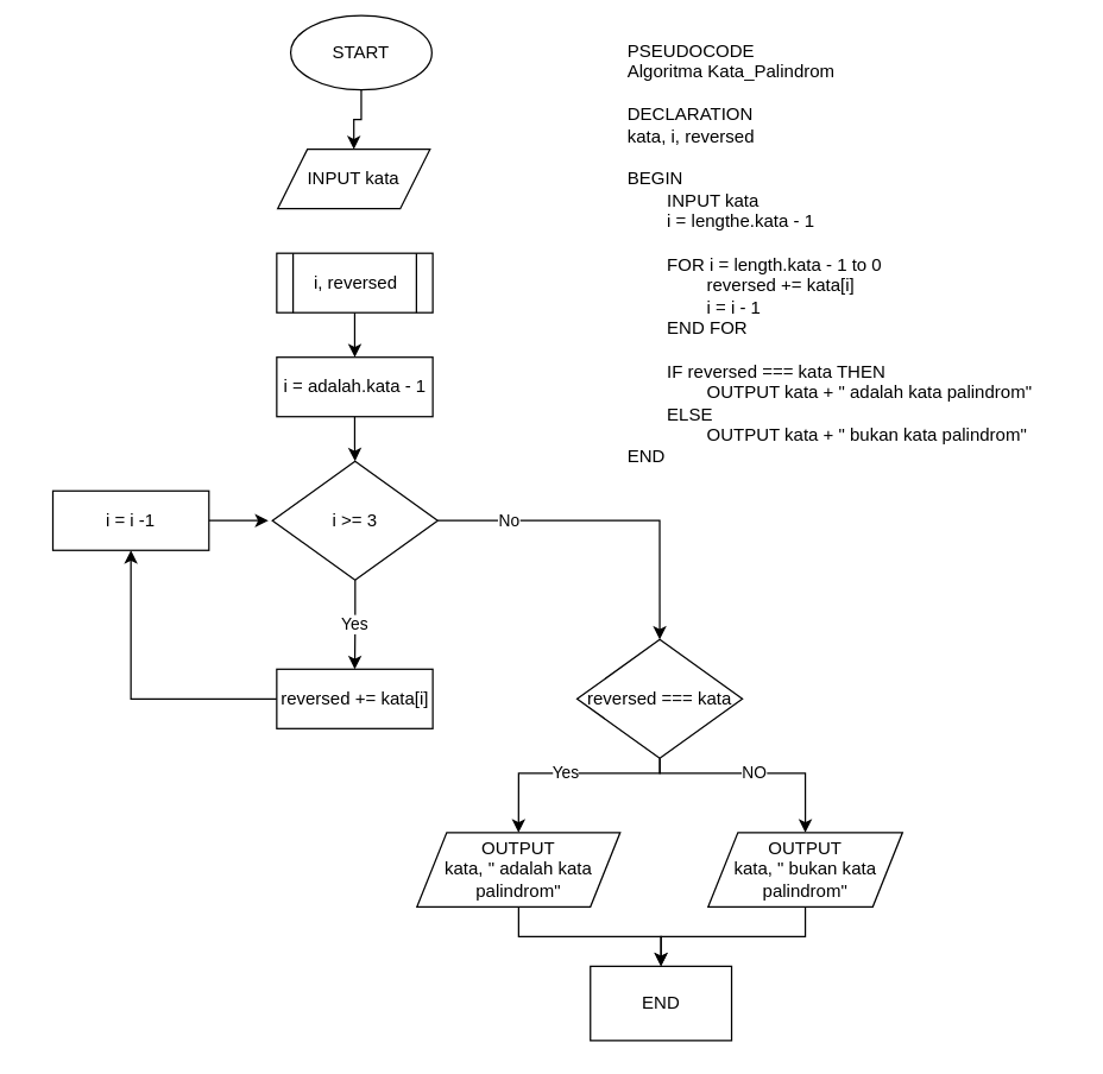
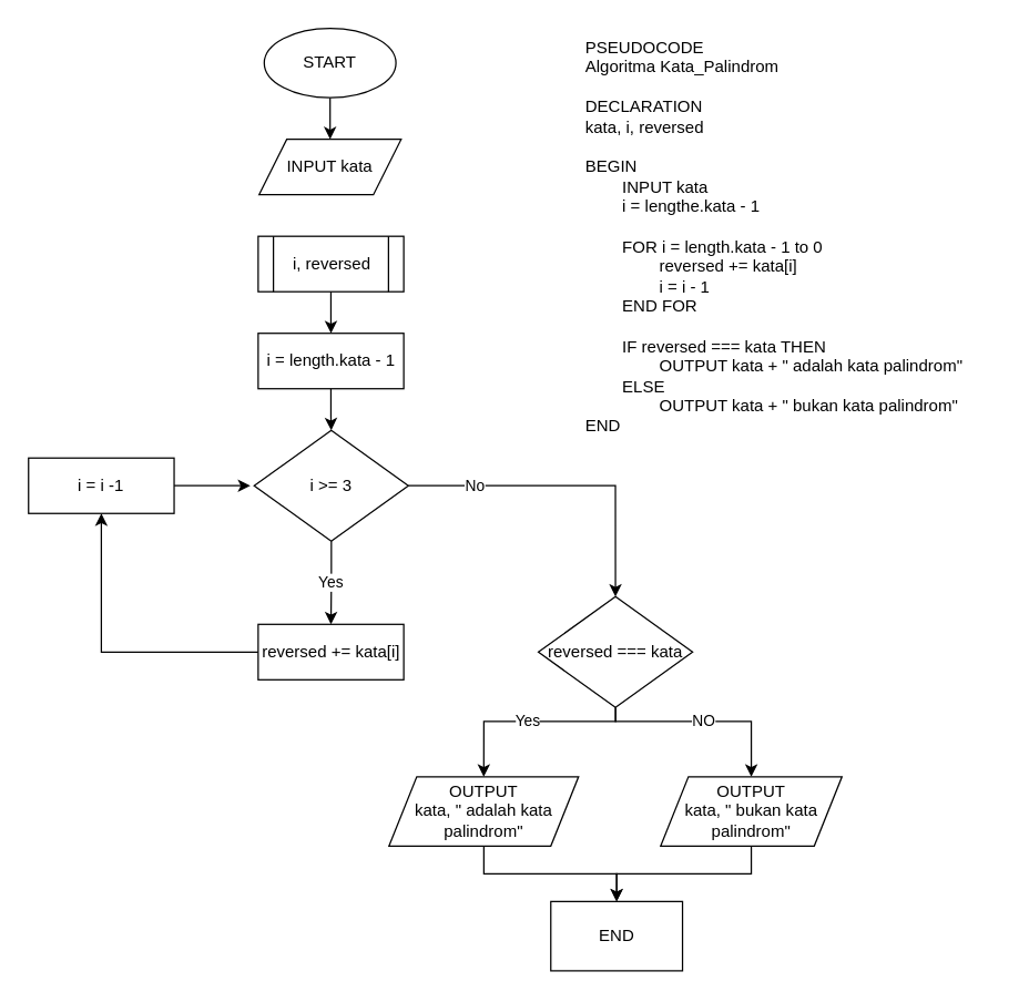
- <mxCell id="4" value="START" style="ellipse;whiteSpace=wrap;html=1;" parent="1" vertex="1"><mxGeometry x="195" y="10" width="95" height="50" as="geometry" /></mxCell>
+ <mxCell id="4" value="START" style="ellipse;whiteSpace=wrap;html=1;" parent="1" vertex="1"><mxGeometry x="190" y="20" width="95" height="50" as="geometry" /></mxCell>
- <mxCell id="9" value="i = adalah.kata - 1" style="rounded=0;whiteSpace=wrap;html=1;" parent="1" vertex="1"><mxGeometry x="185.63" y="240" width="105" height="40" as="geometry" /></mxCell>
+ <mxCell id="9" value="i = length.kata - 1" style="rounded=0;whiteSpace=wrap;html=1;" parent="1" vertex="1"><mxGeometry x="185.63" y="240" width="105" height="40" as="geometry" /></mxCell>
- <mxCell id="25" value="i = i -1" style="rounded=0;whiteSpace=wrap;html=1;" vertex="1" parent="1"><mxGeometry x="35" y="330" width="105" height="40" as="geometry" /></mxCell>
+ <mxCell id="25" value="i = i -1" style="rounded=0;whiteSpace=wrap;html=1;" vertex="1" parent="1"><mxGeometry x="20" y="330" width="105" height="40" as="geometry" /></mxCell>
